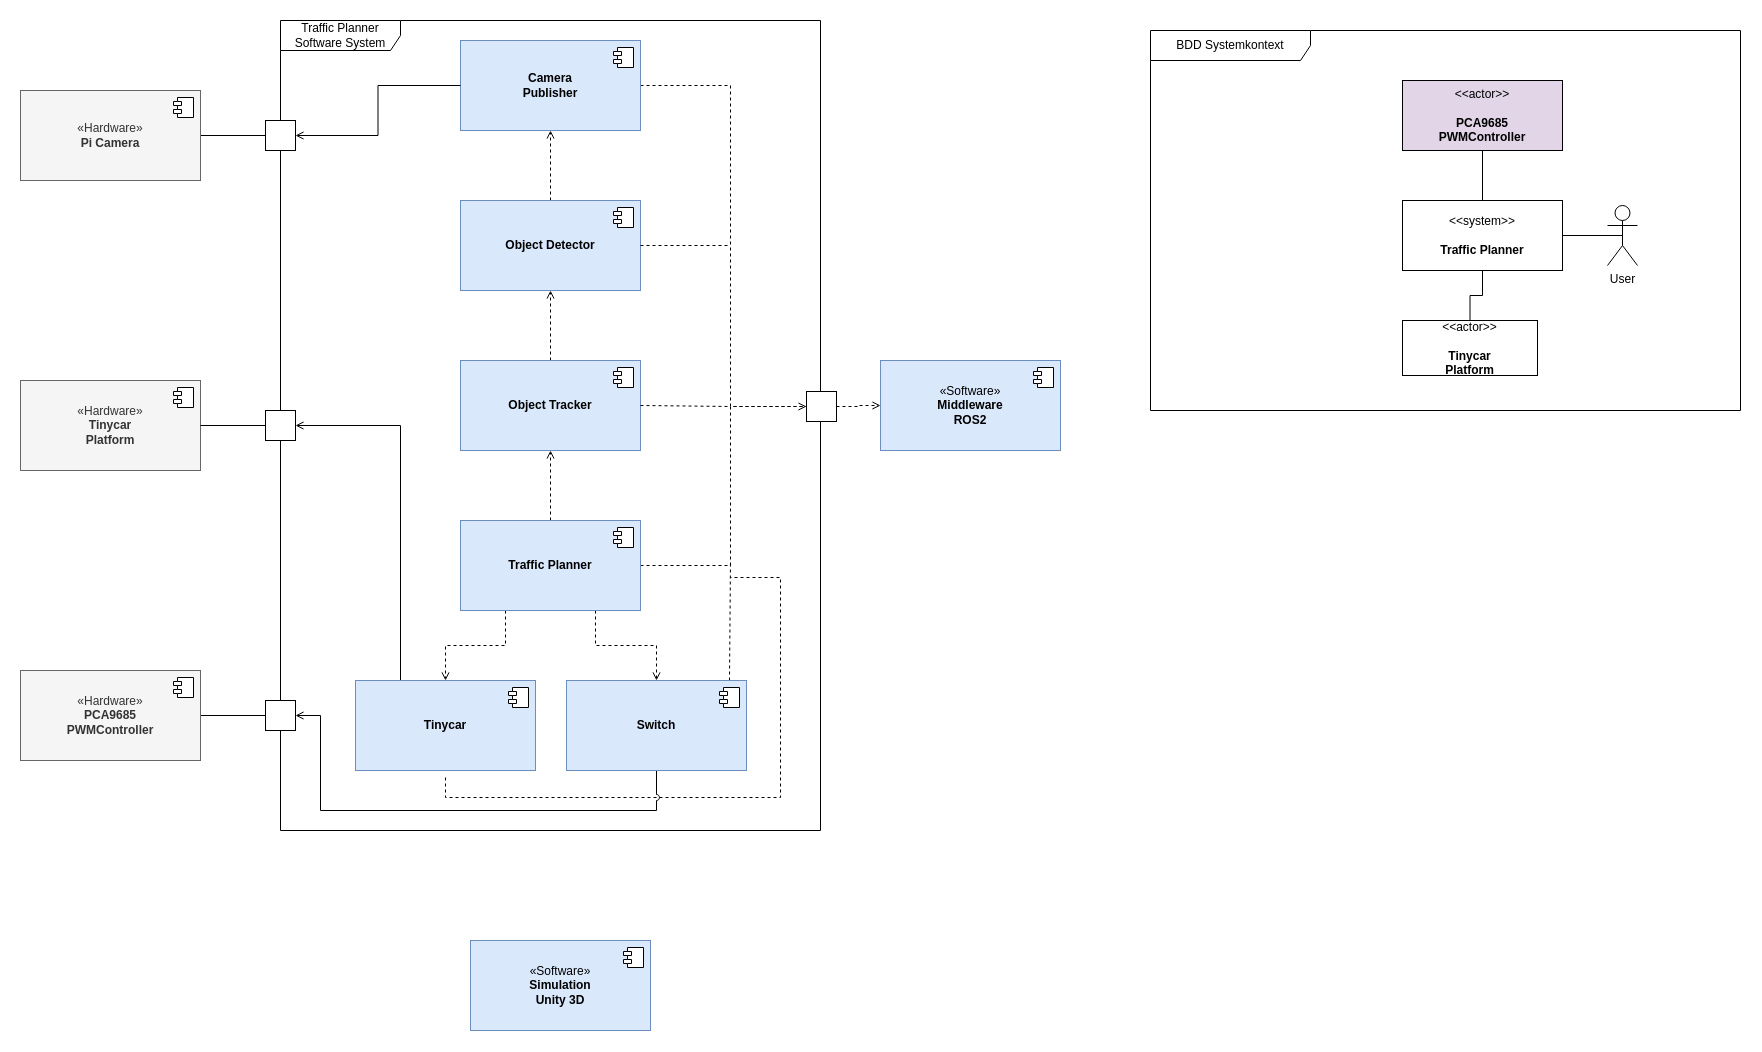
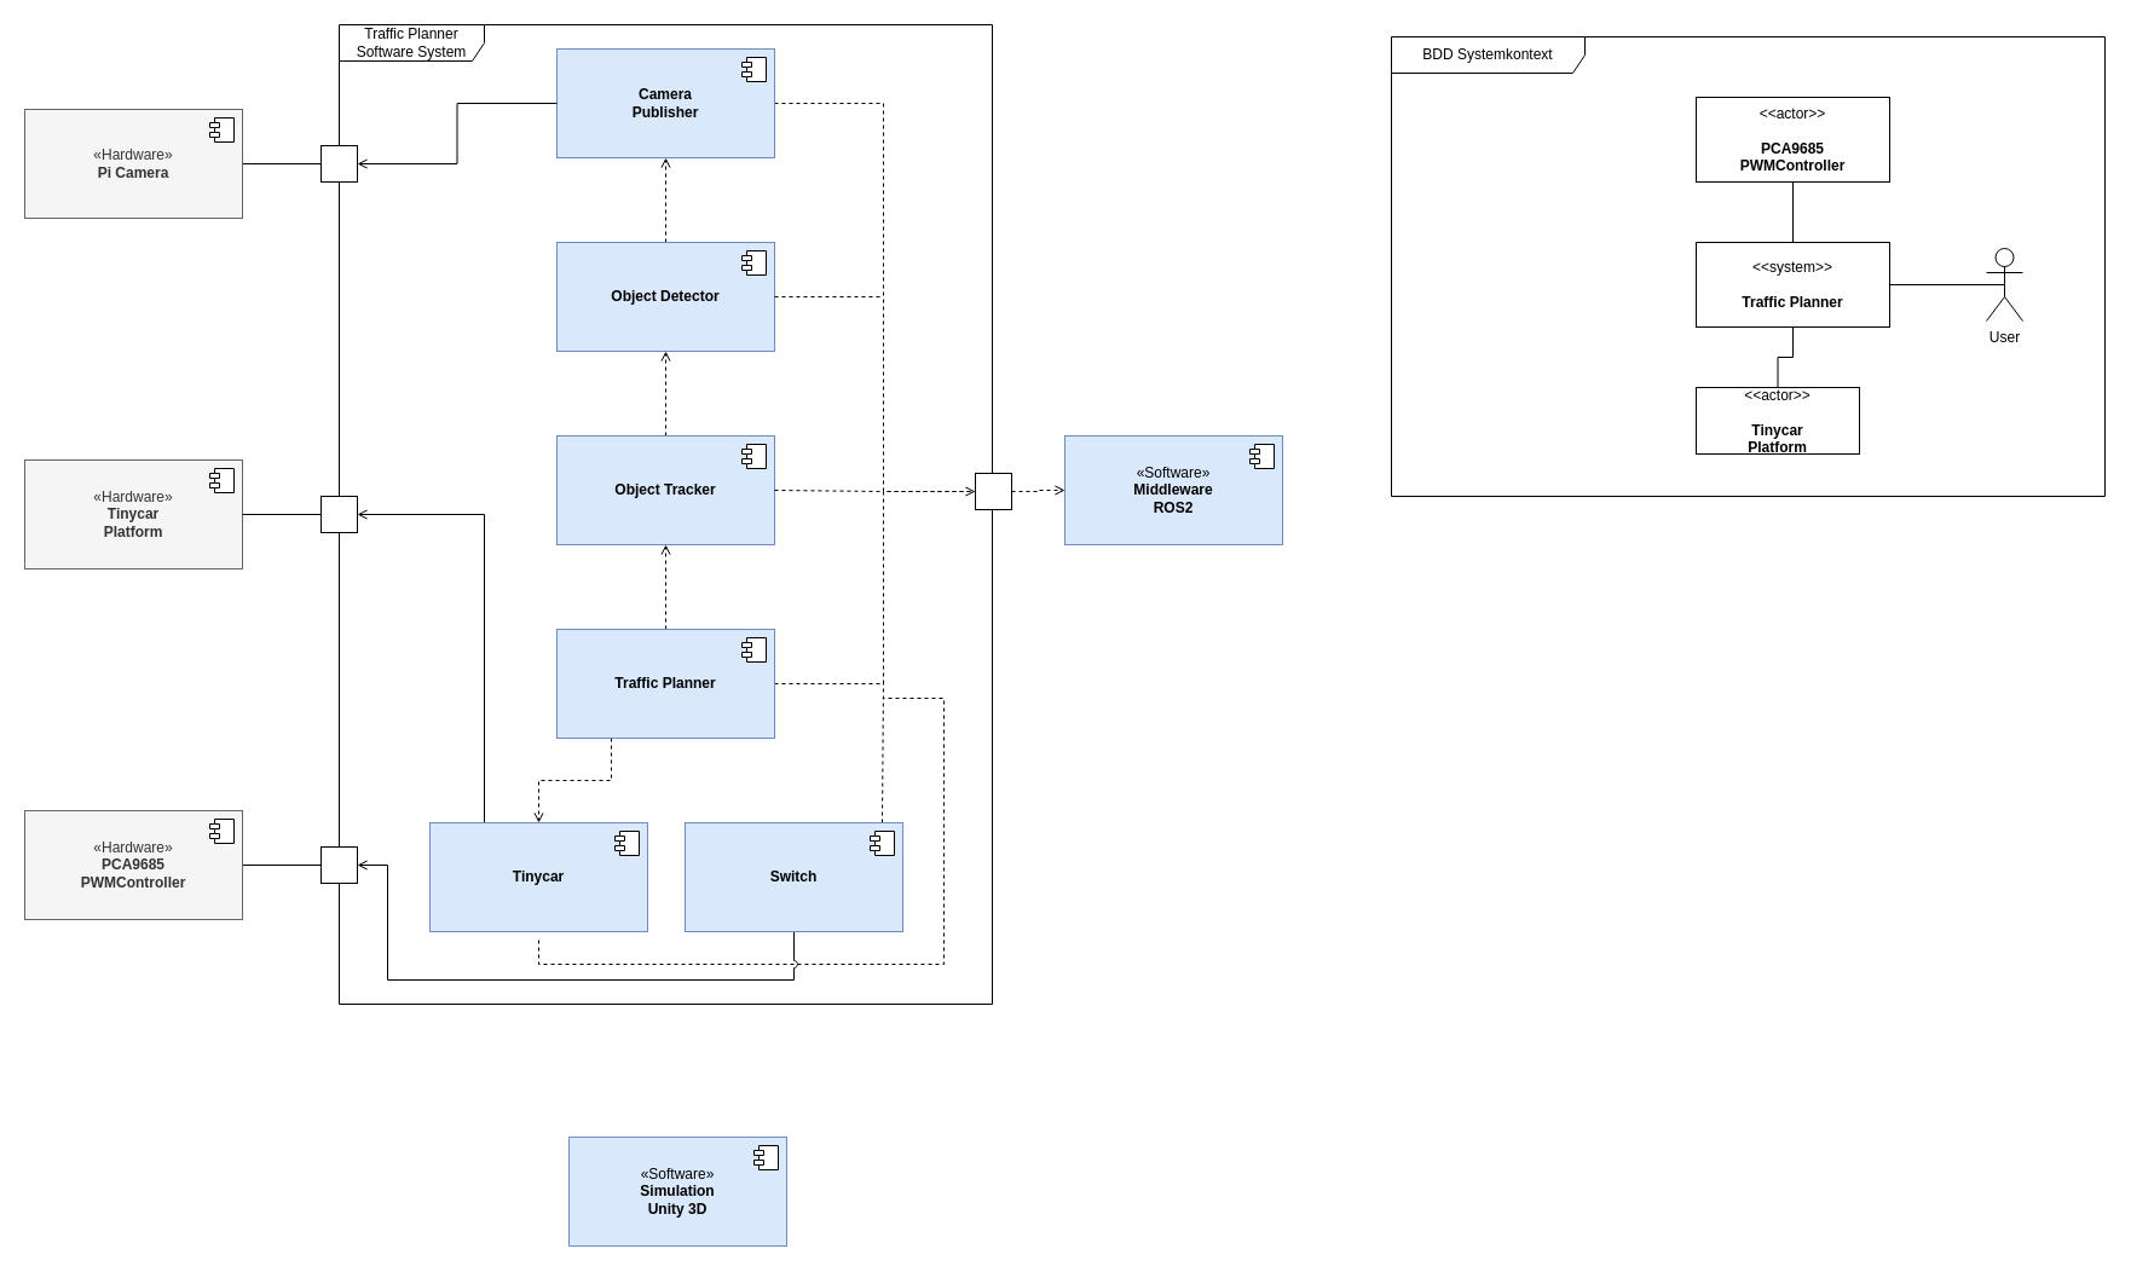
- <mxCell id="50" value="&amp;lt;&amp;lt;actor&amp;gt;&amp;gt;&lt;br&gt;&lt;br&gt;&lt;b&gt;PCA9685&lt;br&gt;PWMController&lt;/b&gt;" style="html=1;align=center;verticalAlign=middle;dashed=0;whiteSpace=wrap;fillColor=#e1d5e7;" vertex="1" parent="47"><mxGeometry x="252" y="50" width="160" height="70" as="geometry" /></mxCell>
+ <mxCell id="50" value="&amp;lt;&amp;lt;actor&amp;gt;&amp;gt;&lt;br&gt;&lt;br&gt;&lt;b&gt;PCA9685&lt;br&gt;PWMController&lt;/b&gt;" style="html=1;align=center;verticalAlign=middle;dashed=0;whiteSpace=wrap;" vertex="1" parent="47"><mxGeometry x="252" y="50" width="160" height="70" as="geometry" /></mxCell>
- <mxCell id="54" value="User" style="shape=umlActor;verticalLabelPosition=bottom;verticalAlign=top;html=1;" vertex="1" parent="47"><mxGeometry x="457" y="175" width="30" height="60" as="geometry" /></mxCell>
+ <mxCell id="54" value="User" style="shape=umlActor;verticalLabelPosition=bottom;verticalAlign=top;html=1;" vertex="1" parent="47"><mxGeometry x="492" y="175" width="30" height="60" as="geometry" /></mxCell>
- <mxCell id="13" style="edgeStyle=orthogonalEdgeStyle;rounded=0;orthogonalLoop=1;jettySize=auto;html=1;exitX=0.75;exitY=1;exitDx=0;exitDy=0;entryX=0.5;entryY=0;entryDx=0;entryDy=0;dashed=1;endArrow=open;endFill=0;" edge="1" parent="1" source="15" target="23"><mxGeometry relative="1" as="geometry" /></mxCell>
